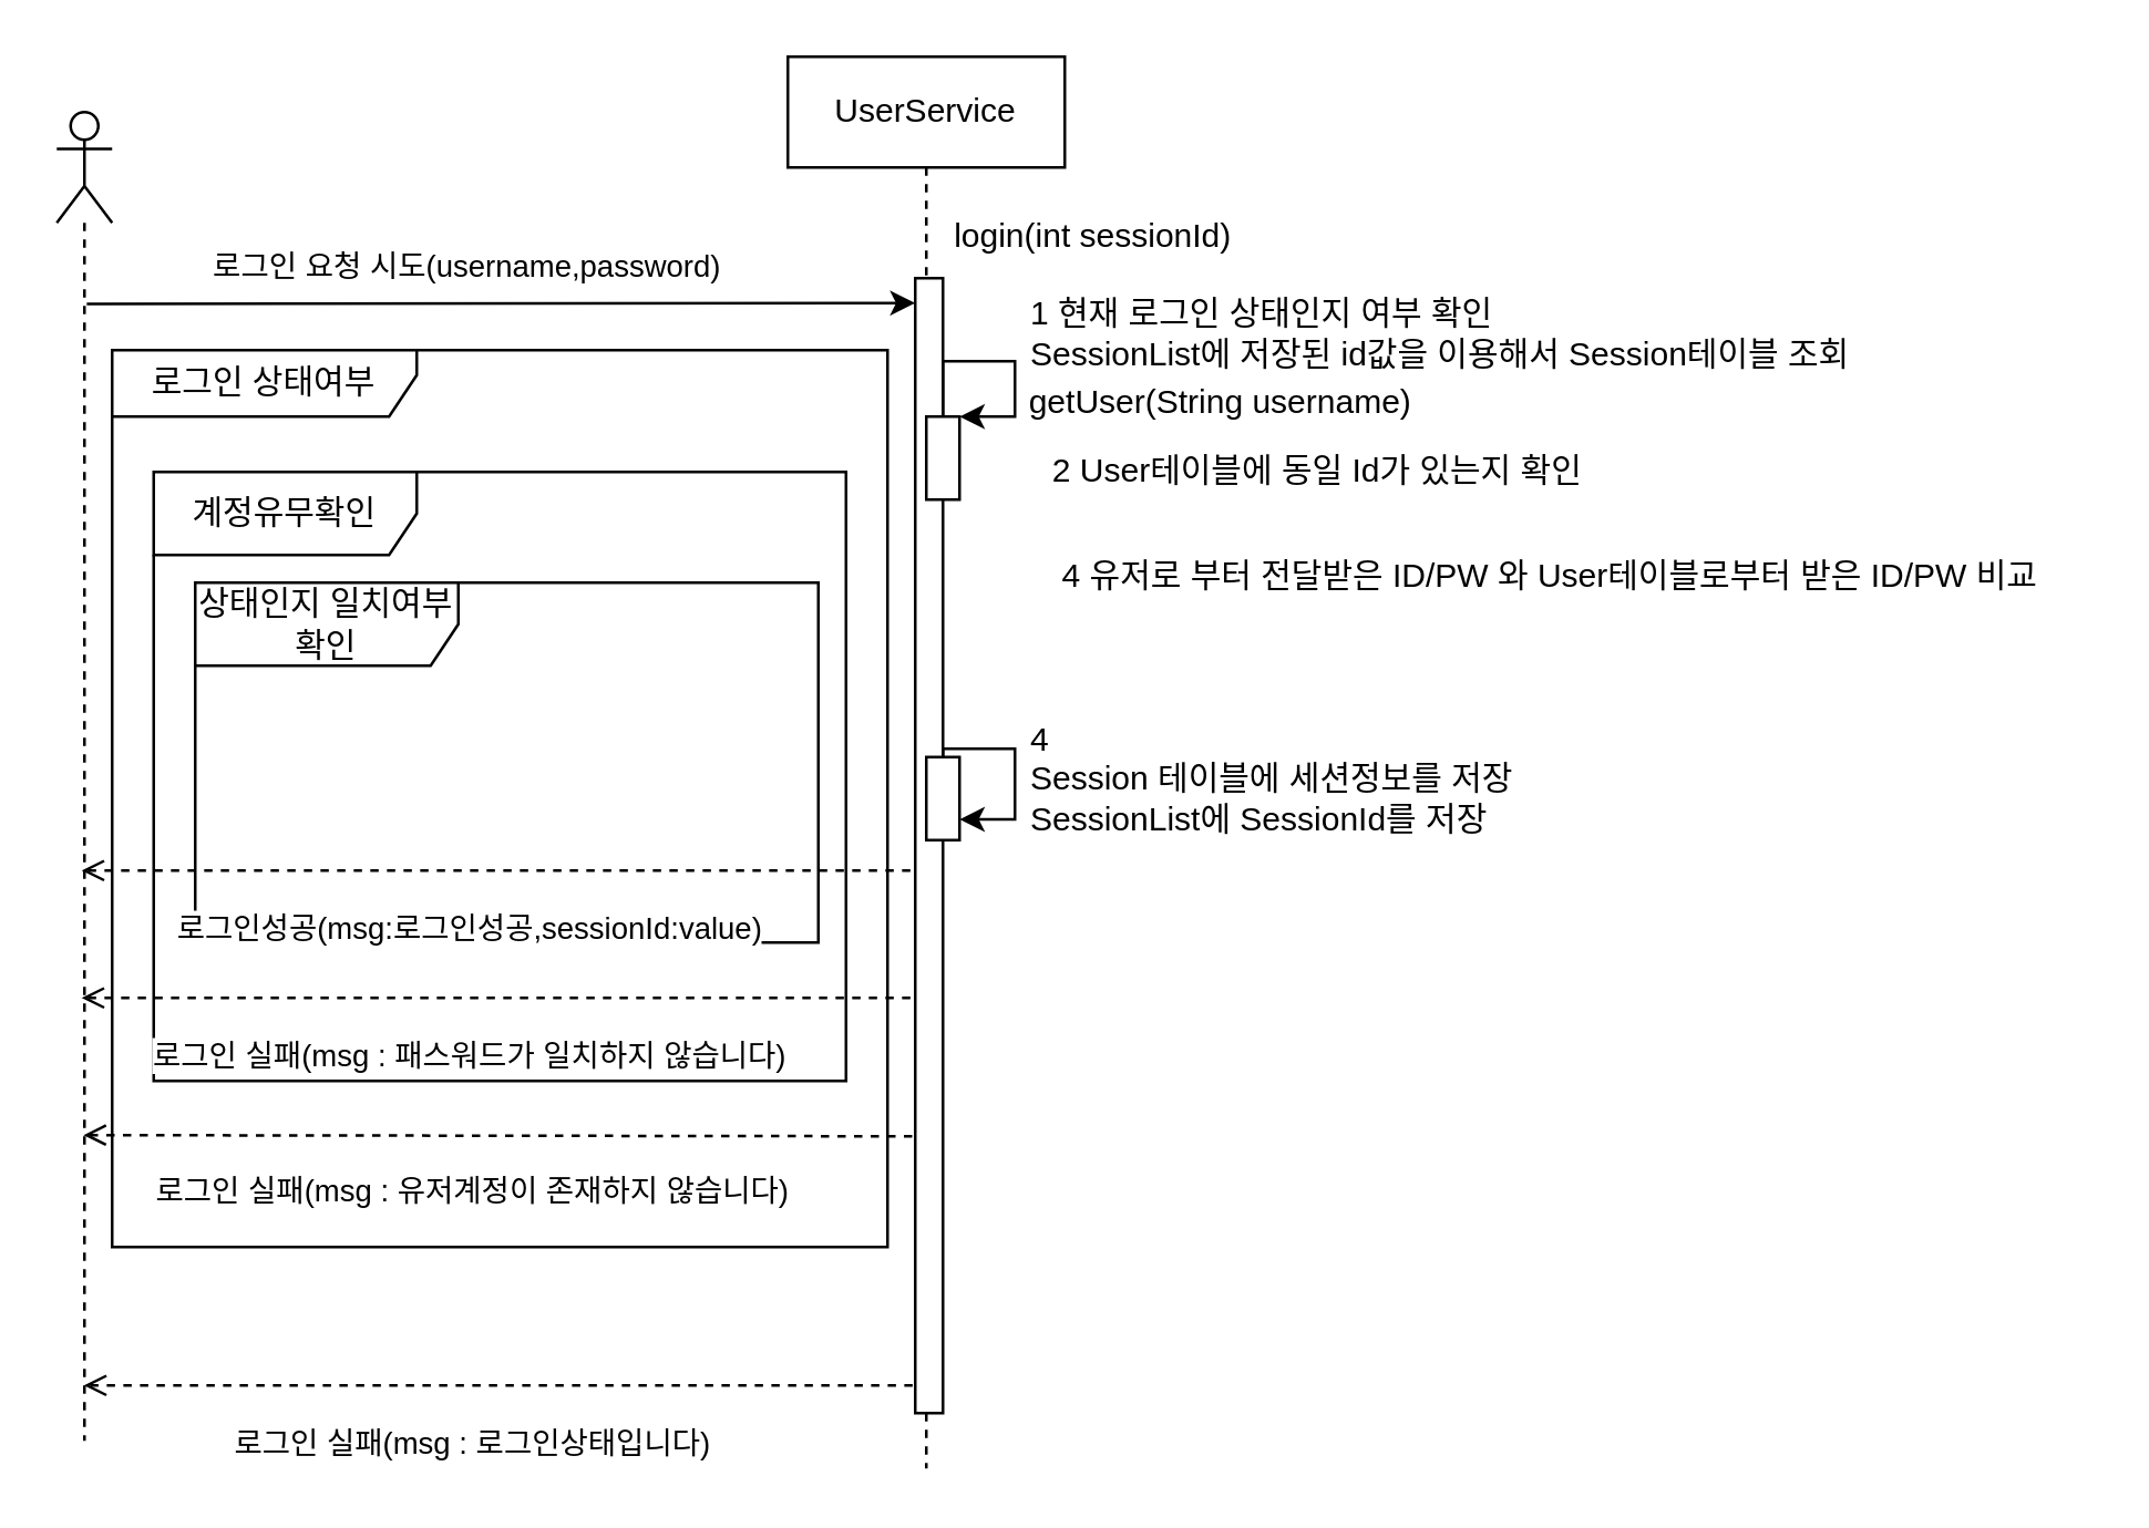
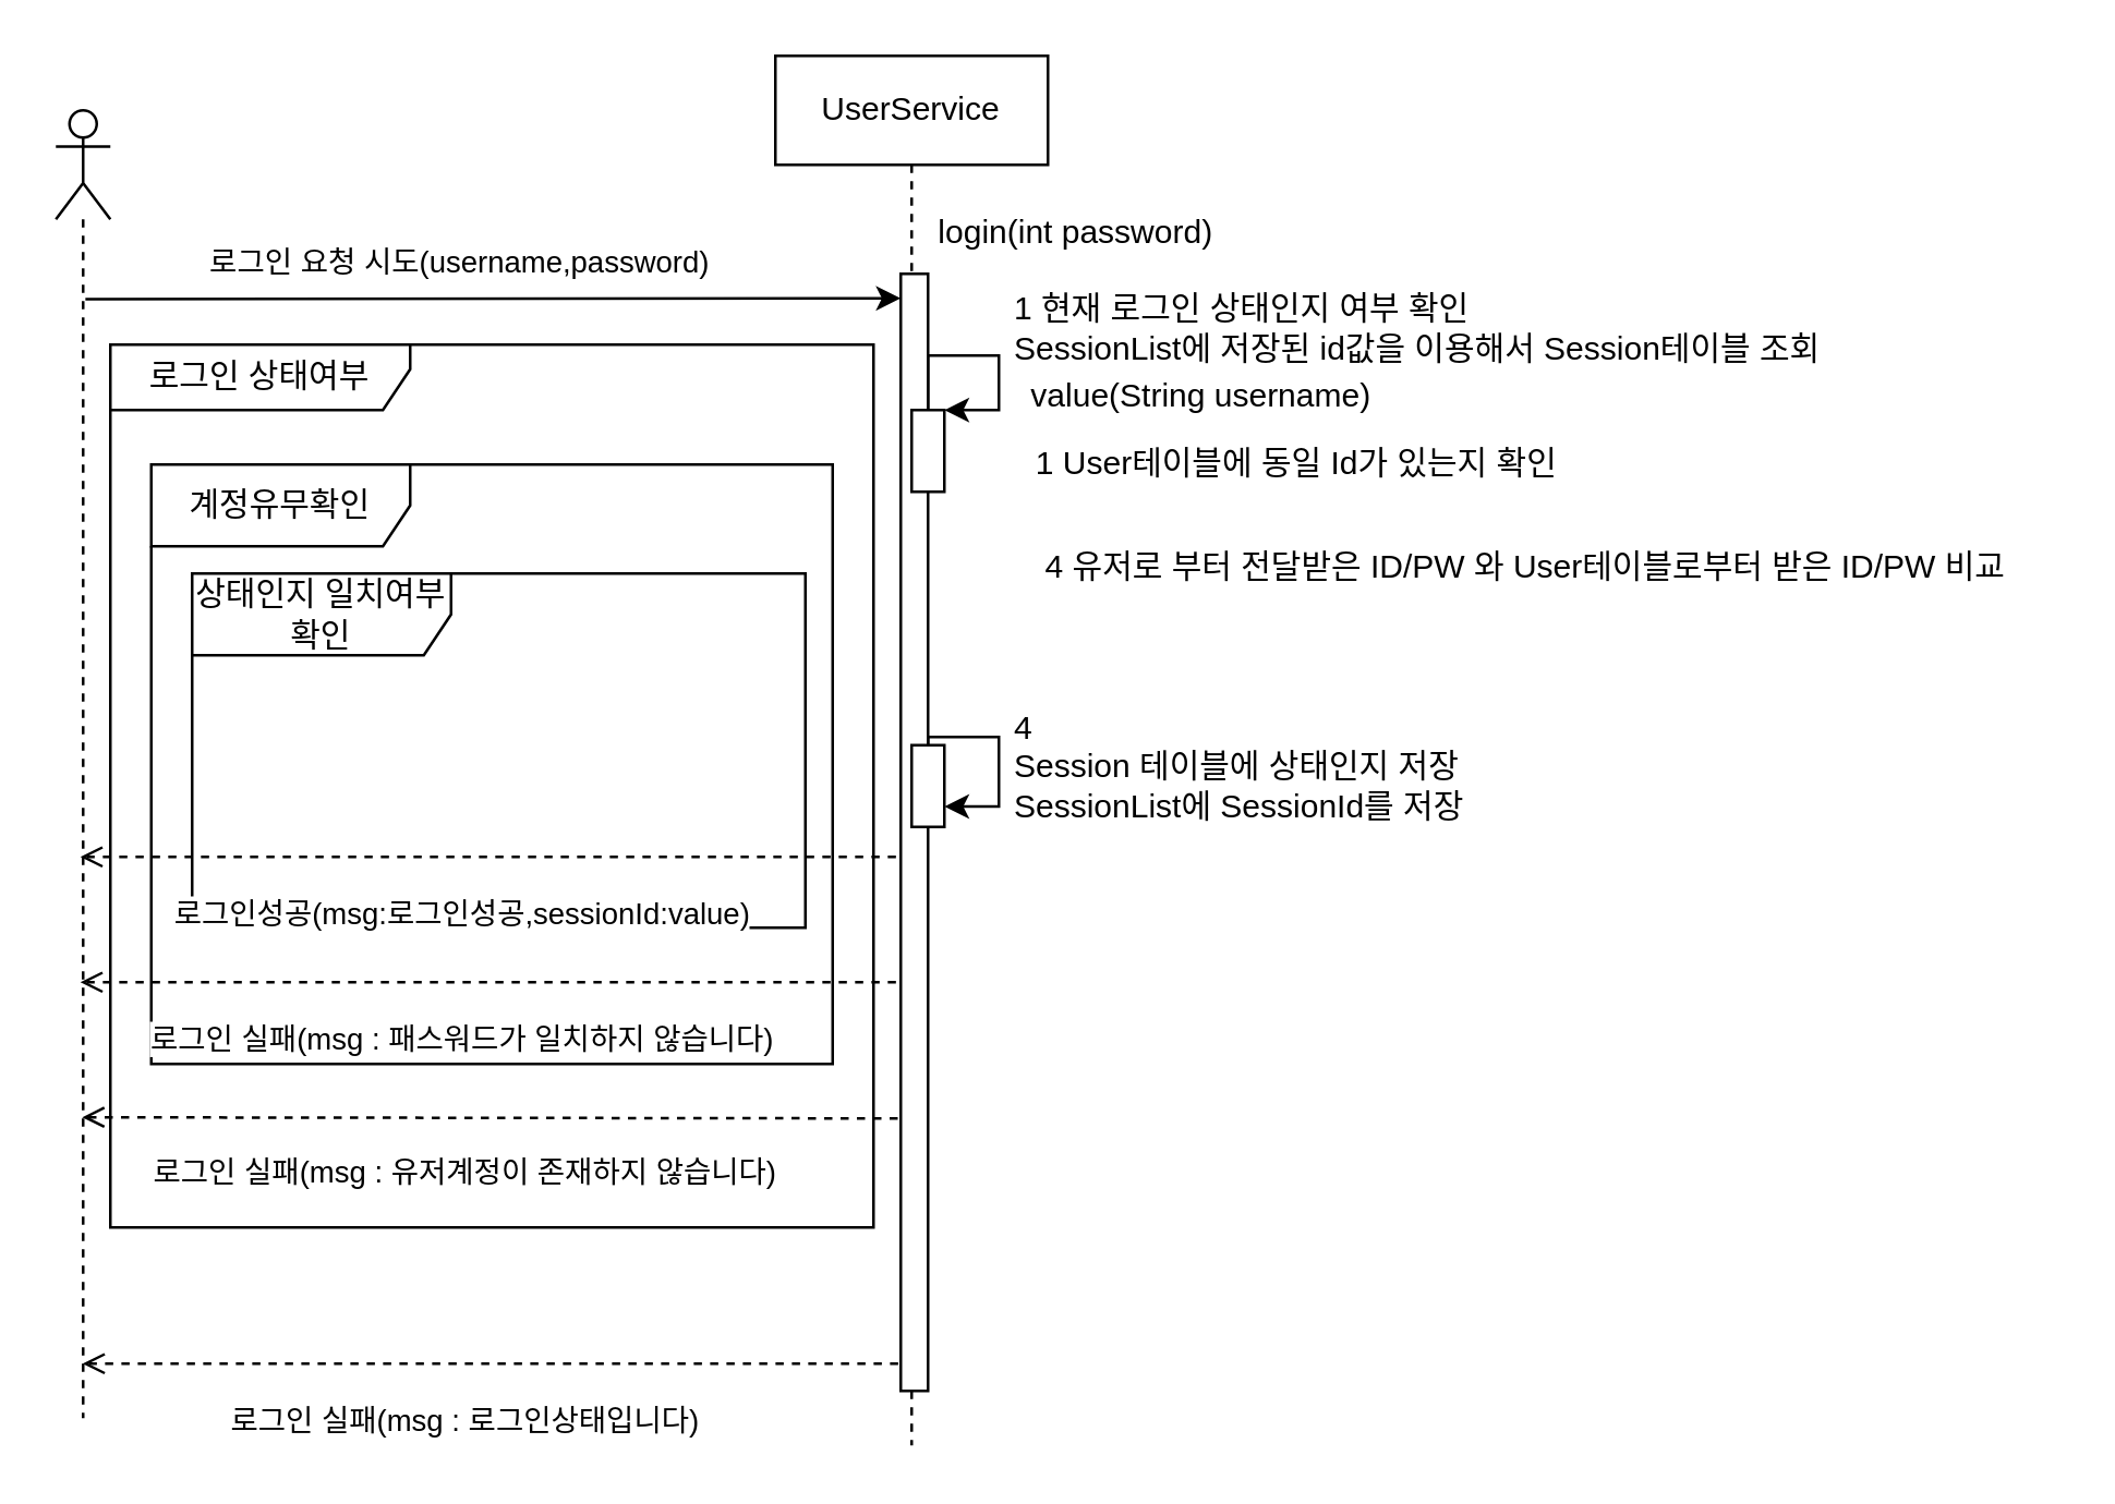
- <mxCell id="23" value="login(int sessionId)" style="text;html=1;align=center;verticalAlign=middle;resizable=0;points=[];autosize=1;strokeColor=none;fillColor=none;" vertex="1" parent="1"><mxGeometry x="334" y="70" width="120" height="30" as="geometry" /></mxCell>
+ <mxCell id="23" value="login(int password)" style="text;html=1;align=center;verticalAlign=middle;resizable=0;points=[];autosize=1;strokeColor=none;fillColor=none;" vertex="1" parent="1"><mxGeometry x="334" y="70" width="120" height="30" as="geometry" /></mxCell>
- <mxCell id="15" value="getUser(String username)" style="text;html=1;align=center;verticalAlign=middle;resizable=0;points=[];autosize=1;strokeColor=none;fillColor=none;" vertex="1" parent="1"><mxGeometry x="360" y="130" width="160" height="30" as="geometry" /></mxCell>
+ <mxCell id="15" value="value(String username)" style="text;html=1;align=center;verticalAlign=middle;resizable=0;points=[];autosize=1;strokeColor=none;fillColor=none;" vertex="1" parent="1"><mxGeometry x="360" y="130" width="160" height="30" as="geometry" /></mxCell>
- <mxCell id="14" value="2 User테이블에 동일 Id가 있는지 확인" style="text;html=1;align=center;verticalAlign=middle;resizable=0;points=[];autosize=1;strokeColor=none;fillColor=none;" vertex="1" parent="1"><mxGeometry x="360" y="155" width="230" height="30" as="geometry" /></mxCell>
+ <mxCell id="14" value="1 User테이블에 동일 Id가 있는지 확인" style="text;html=1;align=center;verticalAlign=middle;resizable=0;points=[];autosize=1;strokeColor=none;fillColor=none;" vertex="1" parent="1"><mxGeometry x="360" y="155" width="230" height="30" as="geometry" /></mxCell>
- <mxCell id="4" value="4&amp;nbsp;&lt;div&gt;Session 테이블에 세션정보를 저장&lt;/div&gt;&lt;div&gt;SessionList에 SessionId를 저장&lt;br&gt;&lt;div&gt;&lt;br&gt;&lt;/div&gt;&lt;/div&gt;" style="text;html=1;align=left;verticalAlign=middle;resizable=0;points=[];autosize=1;strokeColor=none;fillColor=none;" vertex="1" parent="1"><mxGeometry x="370" y="253" width="210" height="70" as="geometry" /></mxCell>
+ <mxCell id="4" value="4&amp;nbsp;&lt;div&gt;Session 테이블에 상태인지 저장&lt;/div&gt;&lt;div&gt;SessionList에 SessionId를 저장&lt;br&gt;&lt;div&gt;&lt;br&gt;&lt;/div&gt;&lt;/div&gt;" style="text;html=1;align=left;verticalAlign=middle;resizable=0;points=[];autosize=1;strokeColor=none;fillColor=none;" vertex="1" parent="1"><mxGeometry x="370" y="253" width="210" height="70" as="geometry" /></mxCell>
